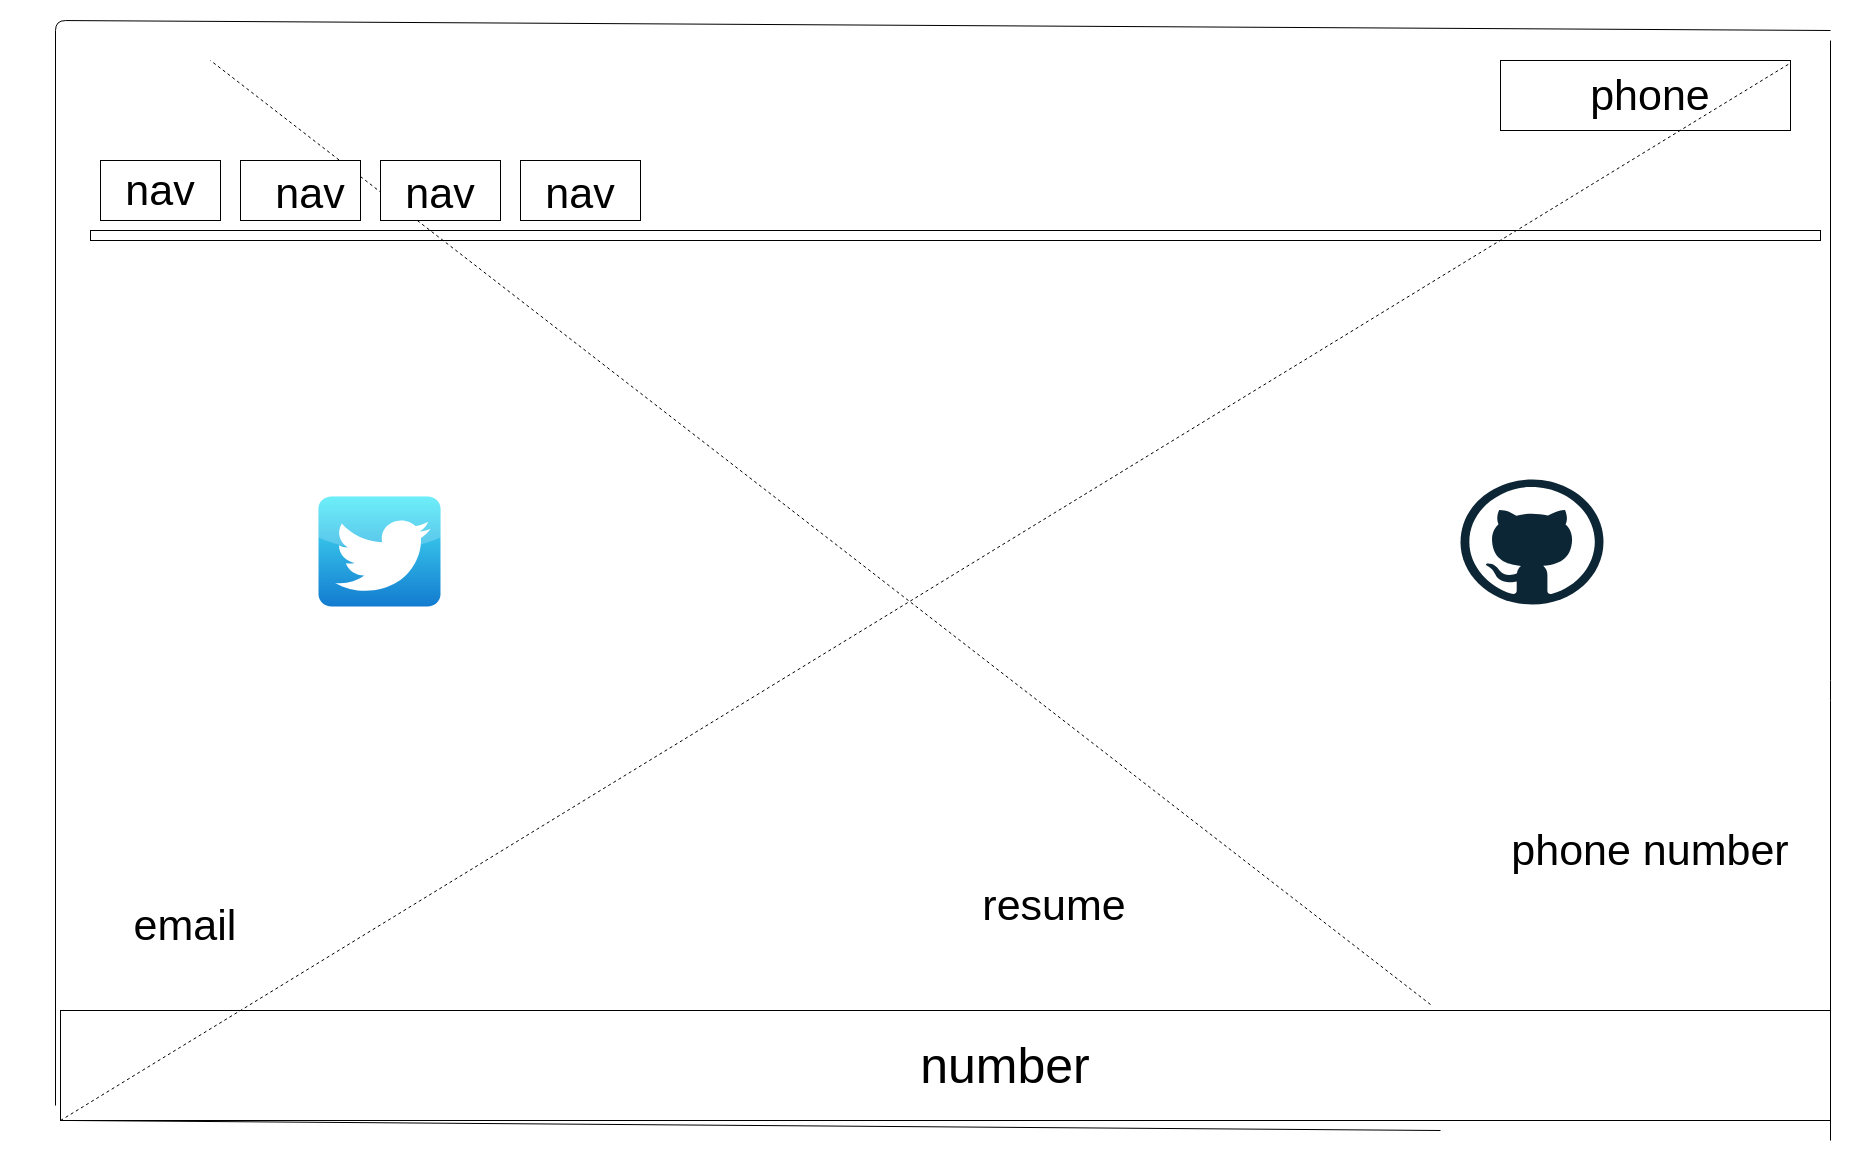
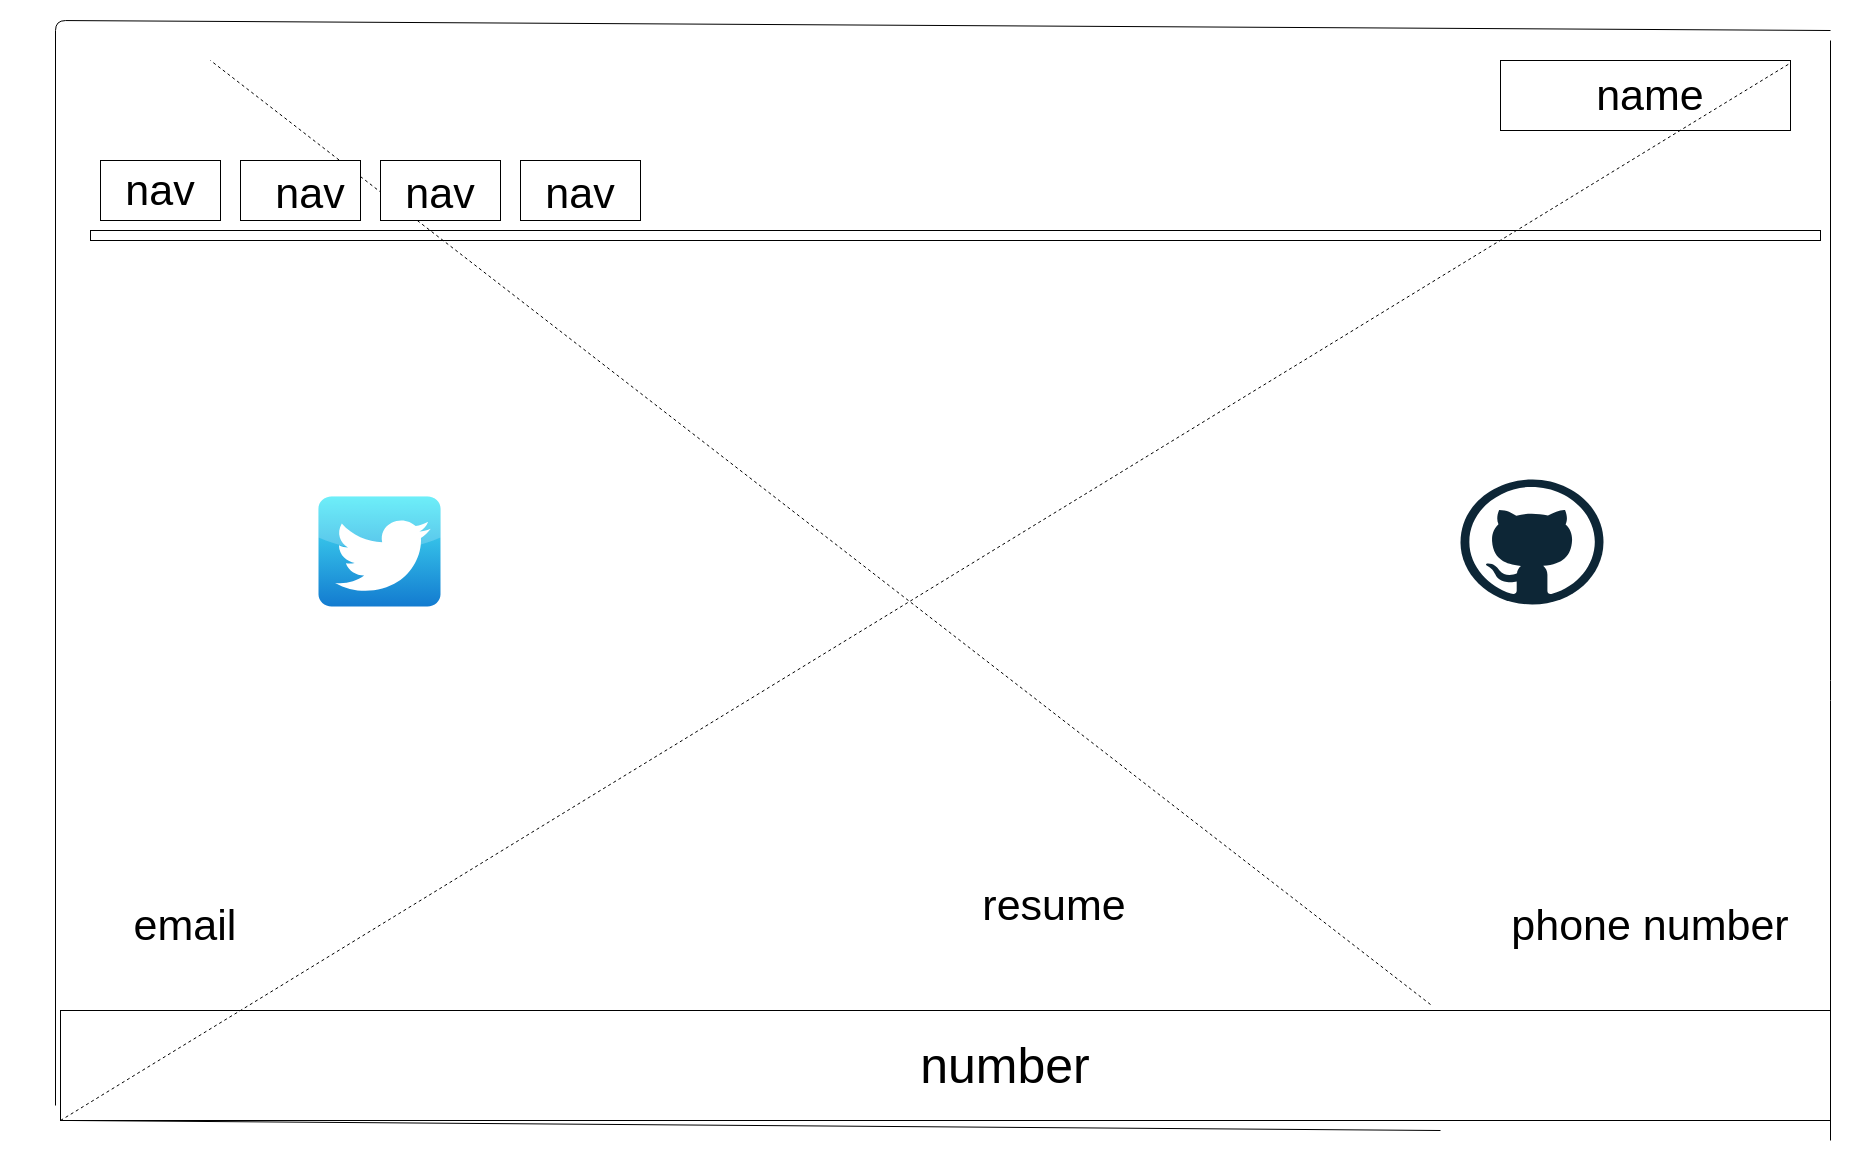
- <mxCell id="8" value="&lt;span style=&quot;font-size: 43px&quot;&gt;phone&lt;/span&gt;" style="text;html=1;strokeColor=none;fillColor=none;align=center;verticalAlign=middle;whiteSpace=wrap;rounded=0;" parent="1" vertex="1"><mxGeometry x="1510" width="280" height="130" as="geometry" y="30" /></mxCell>
+ <mxCell id="8" value="&lt;span style=&quot;font-size: 43px&quot;&gt;name&lt;/span&gt;" style="text;html=1;strokeColor=none;fillColor=none;align=center;verticalAlign=middle;whiteSpace=wrap;rounded=0;" parent="1" vertex="1"><mxGeometry x="1510" width="280" height="130" as="geometry" y="30" /></mxCell>
- <mxCell id="25" value="&lt;span style=&quot;font-size: 43px&quot;&gt;phone number&lt;br&gt;&lt;/span&gt;" style="text;html=1;strokeColor=none;fillColor=none;align=center;verticalAlign=middle;whiteSpace=wrap;rounded=0;" parent="1" vertex="1"><mxGeometry x="1510" y="785" width="280" height="130" as="geometry" /></mxCell>
+ <mxCell id="25" value="&lt;span style=&quot;font-size: 43px&quot;&gt;phone number&lt;br&gt;&lt;/span&gt;" style="text;html=1;strokeColor=none;fillColor=none;align=center;verticalAlign=middle;whiteSpace=wrap;rounded=0;" parent="1" vertex="1"><mxGeometry x="1510" y="860" width="280" height="130" as="geometry" /></mxCell>
